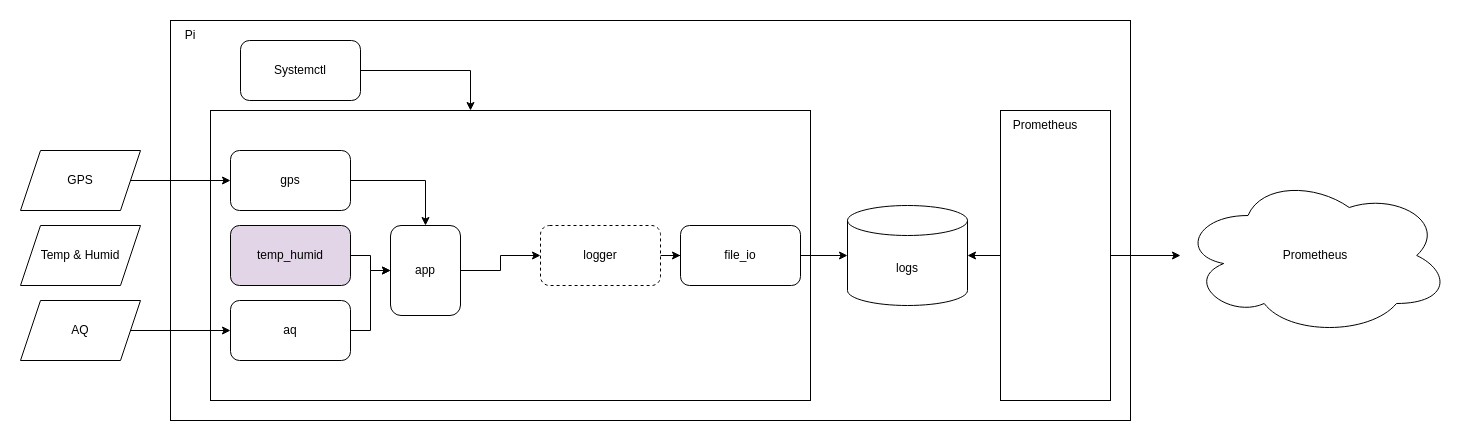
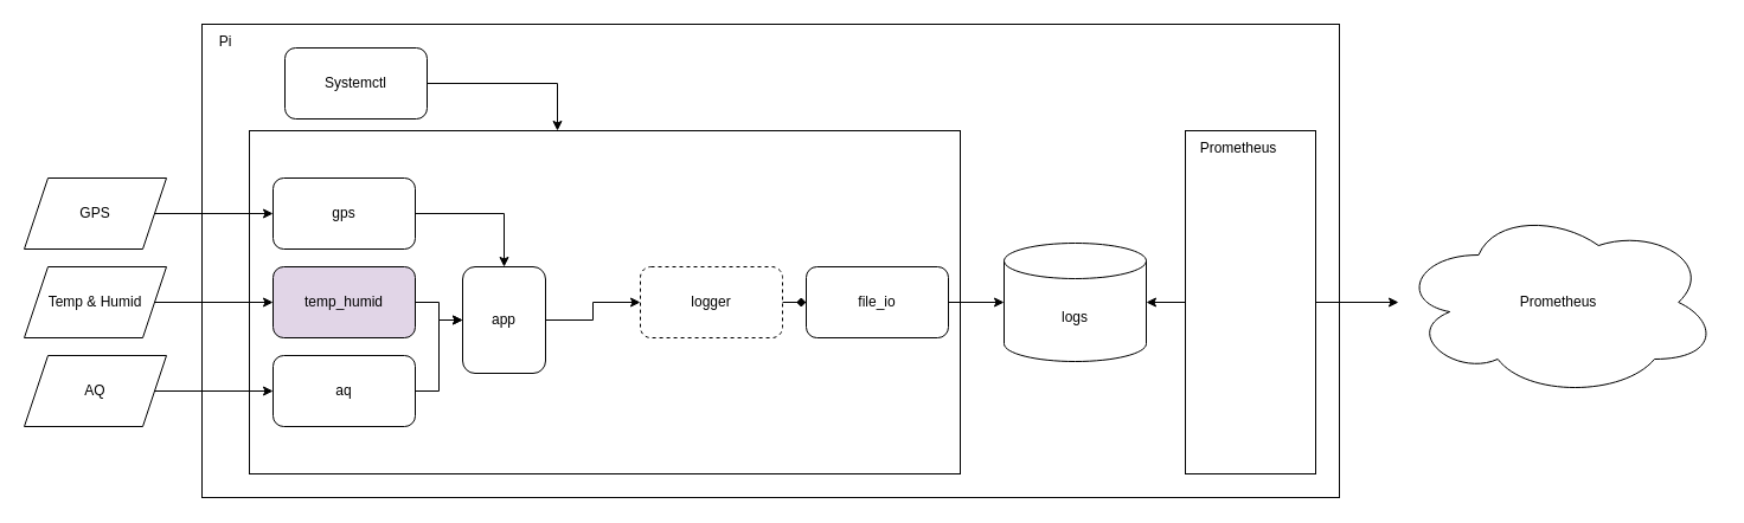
+ <mxCell id="17" style="edgeStyle=orthogonalEdgeStyle;rounded=0;orthogonalLoop=1;jettySize=auto;html=1;" edge="1" parent="1" source="3" target="13"><mxGeometry relative="1" as="geometry" /></mxCell>
- <mxCell id="29" style="edgeStyle=orthogonalEdgeStyle;rounded=0;orthogonalLoop=1;jettySize=auto;html=1;" edge="1" parent="1" source="30" target="22"><mxGeometry relative="1" as="geometry" /></mxCell>
+ <mxCell id="29" style="edgeStyle=orthogonalEdgeStyle;rounded=0;orthogonalLoop=1;jettySize=auto;html=1;endArrow=diamond;" edge="1" parent="1" source="30" target="22"><mxGeometry relative="1" as="geometry" /></mxCell>
